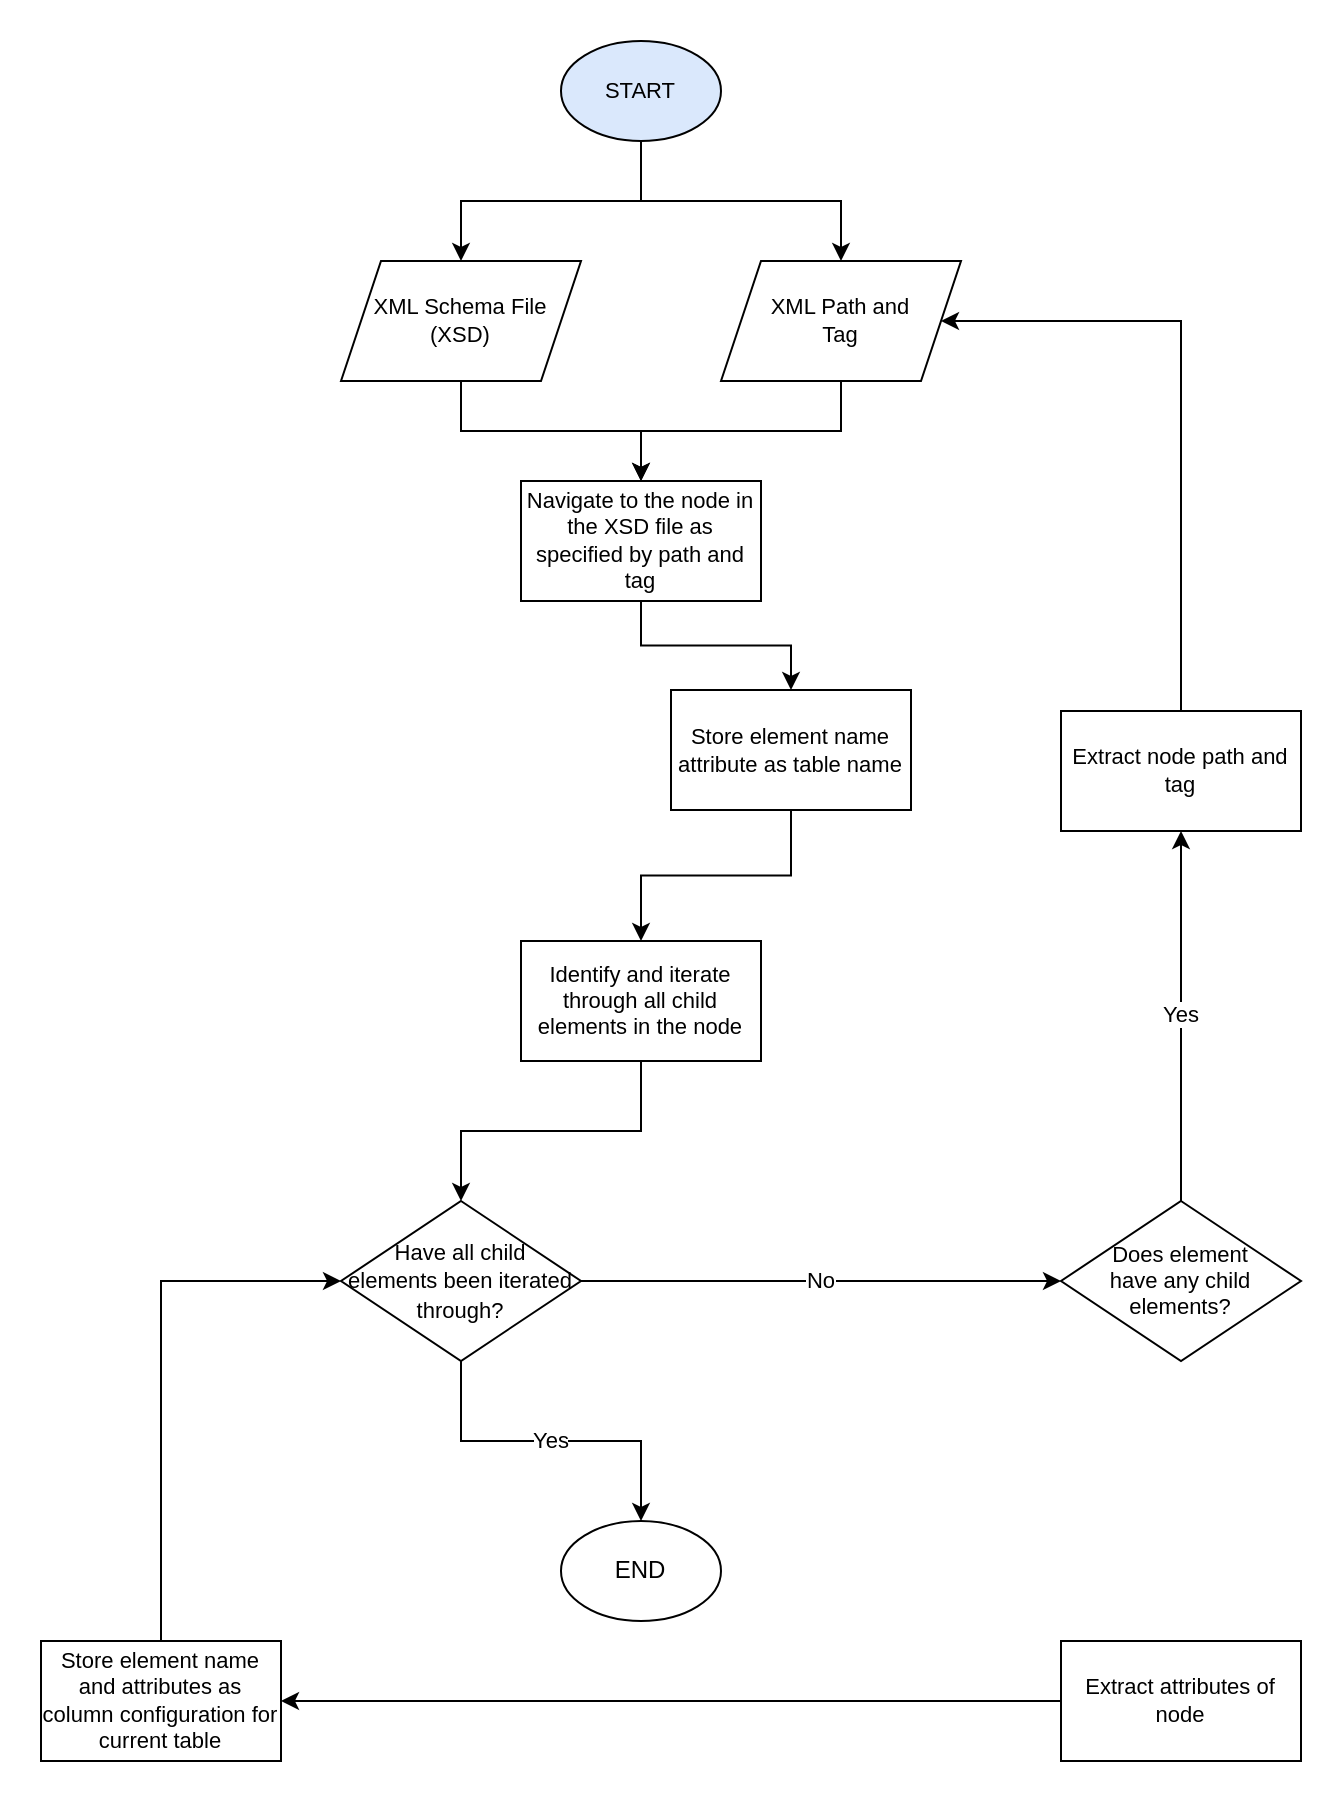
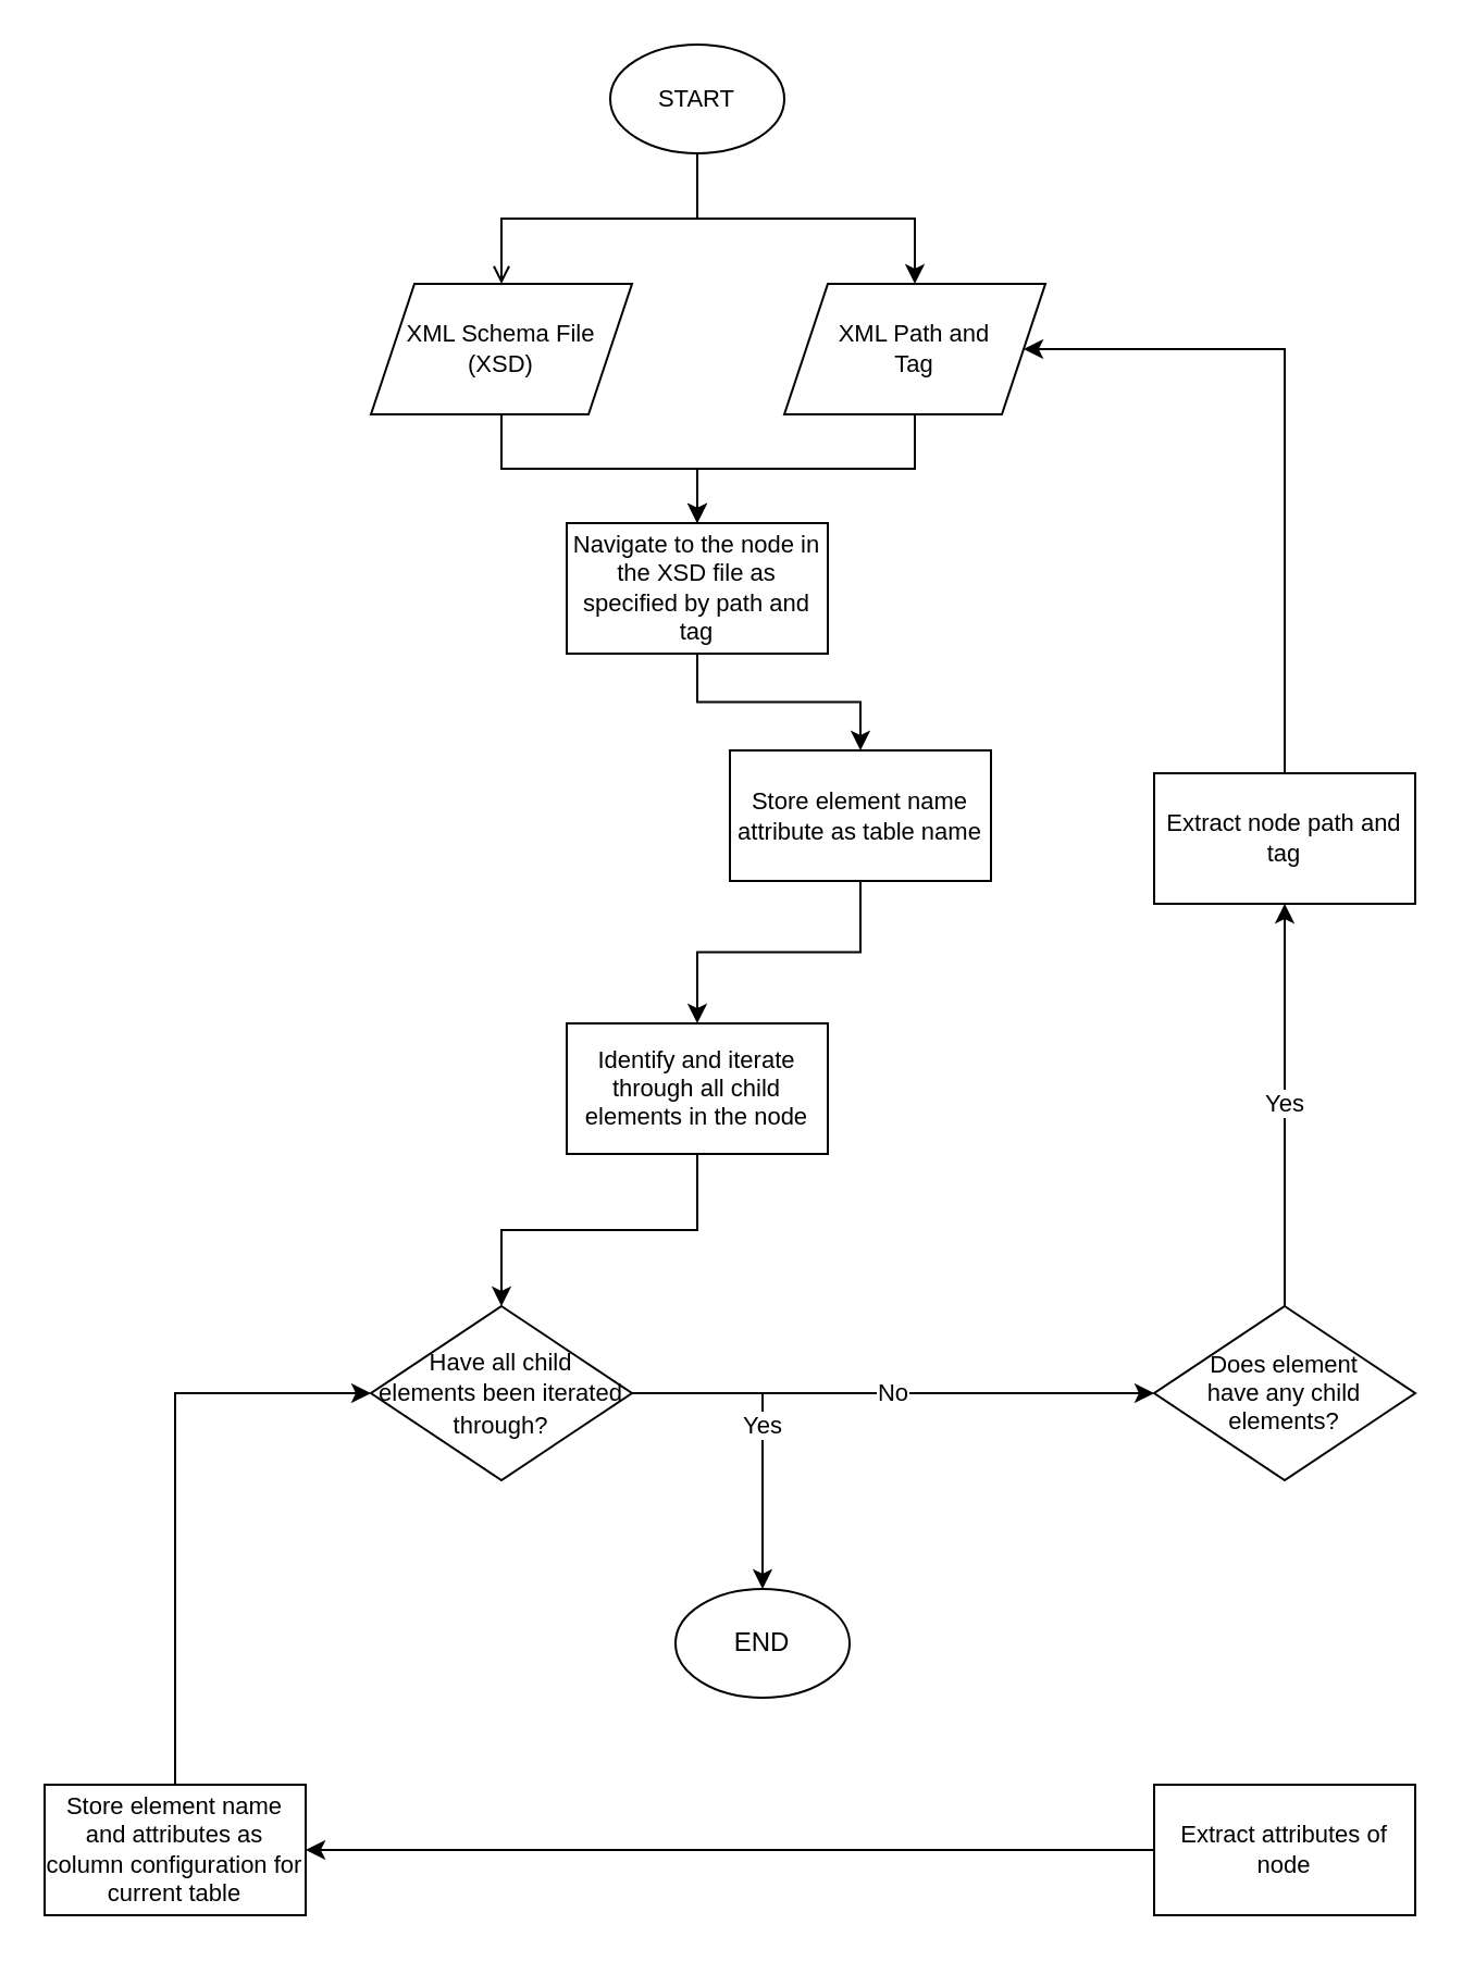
- <mxCell id="4" value="START" style="ellipse;whiteSpace=wrap;html=1;fontSize=11;fillColor=#dae8fc;" parent="1" vertex="1"><mxGeometry x="280" y="20" width="80" height="50" as="geometry" /></mxCell>
+ <mxCell id="4" value="START" style="ellipse;whiteSpace=wrap;html=1;fontSize=11;" parent="1" vertex="1"><mxGeometry x="280" y="20" width="80" height="50" as="geometry" /></mxCell>
- <mxCell id="2" style="edgeStyle=orthogonalEdgeStyle;rounded=0;orthogonalLoop=1;jettySize=auto;html=1;fontSize=11;" edge="1" parent="1" source="4" target="6"><mxGeometry relative="1" as="geometry" /></mxCell>
+ <mxCell id="2" style="edgeStyle=orthogonalEdgeStyle;rounded=0;orthogonalLoop=1;jettySize=auto;html=1;fontSize=11;endArrow=open;" edge="1" parent="1" source="4" target="6"><mxGeometry relative="1" as="geometry" /></mxCell>
- <mxCell id="24" value="END" style="ellipse;whiteSpace=wrap;html=1;" vertex="1" parent="1"><mxGeometry x="280" y="760" width="80" height="50" as="geometry" /></mxCell>
+ <mxCell id="24" value="END" style="ellipse;whiteSpace=wrap;html=1;" vertex="1" parent="1"><mxGeometry x="310" y="730" width="80" height="50" as="geometry" /></mxCell>
